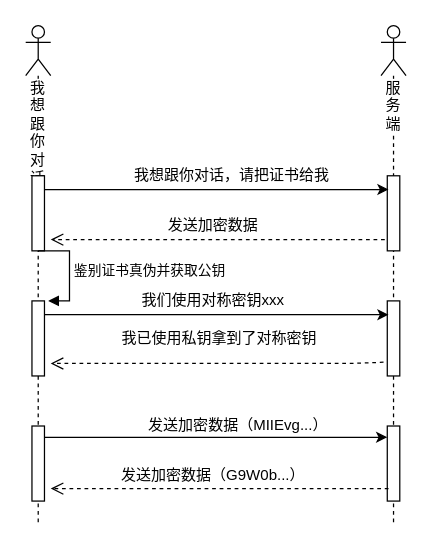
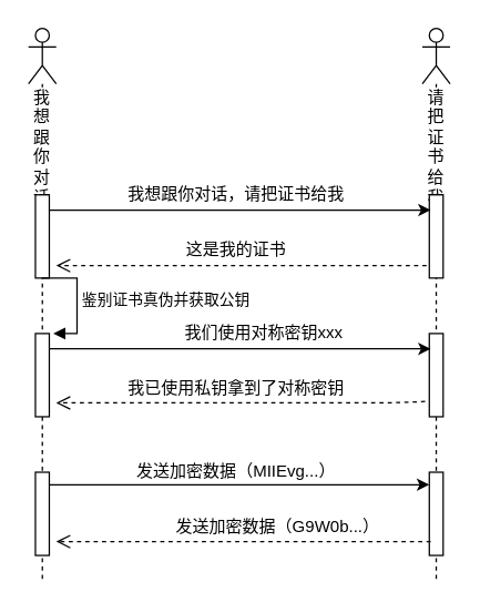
- <mxCell id="7" value="服务端" style="shape=umlLifeline;participant=umlActor;perimeter=lifelinePerimeter;whiteSpace=wrap;html=1;container=1;collapsible=0;recursiveResize=0;verticalAlign=top;spacingTop=36;labelBackgroundColor=#ffffff;outlineConnect=0;" parent="1" vertex="1"><mxGeometry x="304" y="20" width="20" height="400" as="geometry" /></mxCell>
+ <mxCell id="7" value="请把证书给我" style="shape=umlLifeline;participant=umlActor;perimeter=lifelinePerimeter;whiteSpace=wrap;html=1;container=1;collapsible=0;recursiveResize=0;verticalAlign=top;spacingTop=36;labelBackgroundColor=#ffffff;outlineConnect=0;" parent="1" vertex="1"><mxGeometry x="304" y="20" width="20" height="400" as="geometry" /></mxCell>
- <mxCell id="13" value="我想跟你对话，请把证书给我" style="text;html=1;strokeColor=none;fillColor=none;align=center;verticalAlign=middle;whiteSpace=wrap;rounded=0;" parent="1" vertex="1"><mxGeometry x="105" y="130" width="160" height="20" as="geometry" /></mxCell>
+ <mxCell id="13" value="我想跟你对话，请把证书给我" style="text;html=1;strokeColor=none;fillColor=none;align=center;verticalAlign=middle;whiteSpace=wrap;rounded=0;" parent="1" vertex="1"><mxGeometry x="90" y="130" width="160" height="20" as="geometry" /></mxCell>
- <mxCell id="14" value="发送加密数据" style="text;html=1;strokeColor=none;fillColor=none;align=center;verticalAlign=middle;whiteSpace=wrap;rounded=0;" parent="1" vertex="1"><mxGeometry x="90" y="170" width="160" height="20" as="geometry" /></mxCell>
+ <mxCell id="14" value="这是我的证书" style="text;html=1;strokeColor=none;fillColor=none;align=center;verticalAlign=middle;whiteSpace=wrap;rounded=0;" parent="1" vertex="1"><mxGeometry x="90" y="170" width="160" height="20" as="geometry" /></mxCell>
- <mxCell id="17" value="我们使用对称密钥xxx" style="text;html=1;strokeColor=none;fillColor=none;align=center;verticalAlign=middle;whiteSpace=wrap;rounded=0;" parent="1" vertex="1"><mxGeometry x="90" y="230" width="160" height="20" as="geometry" /></mxCell>
+ <mxCell id="17" value="我们使用对称密钥xxx" style="text;html=1;strokeColor=none;fillColor=none;align=center;verticalAlign=middle;whiteSpace=wrap;rounded=0;" parent="1" vertex="1"><mxGeometry x="110" y="230" width="160" height="20" as="geometry" /></mxCell>
- <mxCell id="18" value="我已使用私钥拿到了对称密钥" style="text;html=1;strokeColor=none;fillColor=none;align=center;verticalAlign=middle;whiteSpace=wrap;rounded=0;" parent="1" vertex="1"><mxGeometry x="95" y="260" width="160" height="20" as="geometry" /></mxCell>
+ <mxCell id="18" value="我已使用私钥拿到了对称密钥" style="text;html=1;strokeColor=none;fillColor=none;align=center;verticalAlign=middle;whiteSpace=wrap;rounded=0;" parent="1" vertex="1"><mxGeometry x="90" y="270" width="160" height="20" as="geometry" /></mxCell>
- <mxCell id="21" value="发送加密数据（MIIEvg...）" style="text;html=1;strokeColor=none;fillColor=none;align=center;verticalAlign=middle;whiteSpace=wrap;rounded=0;" parent="1" vertex="1"><mxGeometry x="110" y="330" width="160" height="20" as="geometry" /></mxCell>
+ <mxCell id="21" value="发送加密数据（MIIEvg...）" style="text;html=1;strokeColor=none;fillColor=none;align=center;verticalAlign=middle;whiteSpace=wrap;rounded=0;" parent="1" vertex="1"><mxGeometry x="90" y="330" width="160" height="20" as="geometry" /></mxCell>
- <mxCell id="22" value="发送加密数据（G9W0b...）" style="text;html=1;strokeColor=none;fillColor=none;align=center;verticalAlign=middle;whiteSpace=wrap;rounded=0;" parent="1" vertex="1"><mxGeometry x="90" y="370" width="160" height="20" as="geometry" /></mxCell>
+ <mxCell id="22" value="发送加密数据（G9W0b...）" style="text;html=1;strokeColor=none;fillColor=none;align=center;verticalAlign=middle;whiteSpace=wrap;rounded=0;" parent="1" vertex="1"><mxGeometry x="120" y="370" width="160" height="20" as="geometry" /></mxCell>
